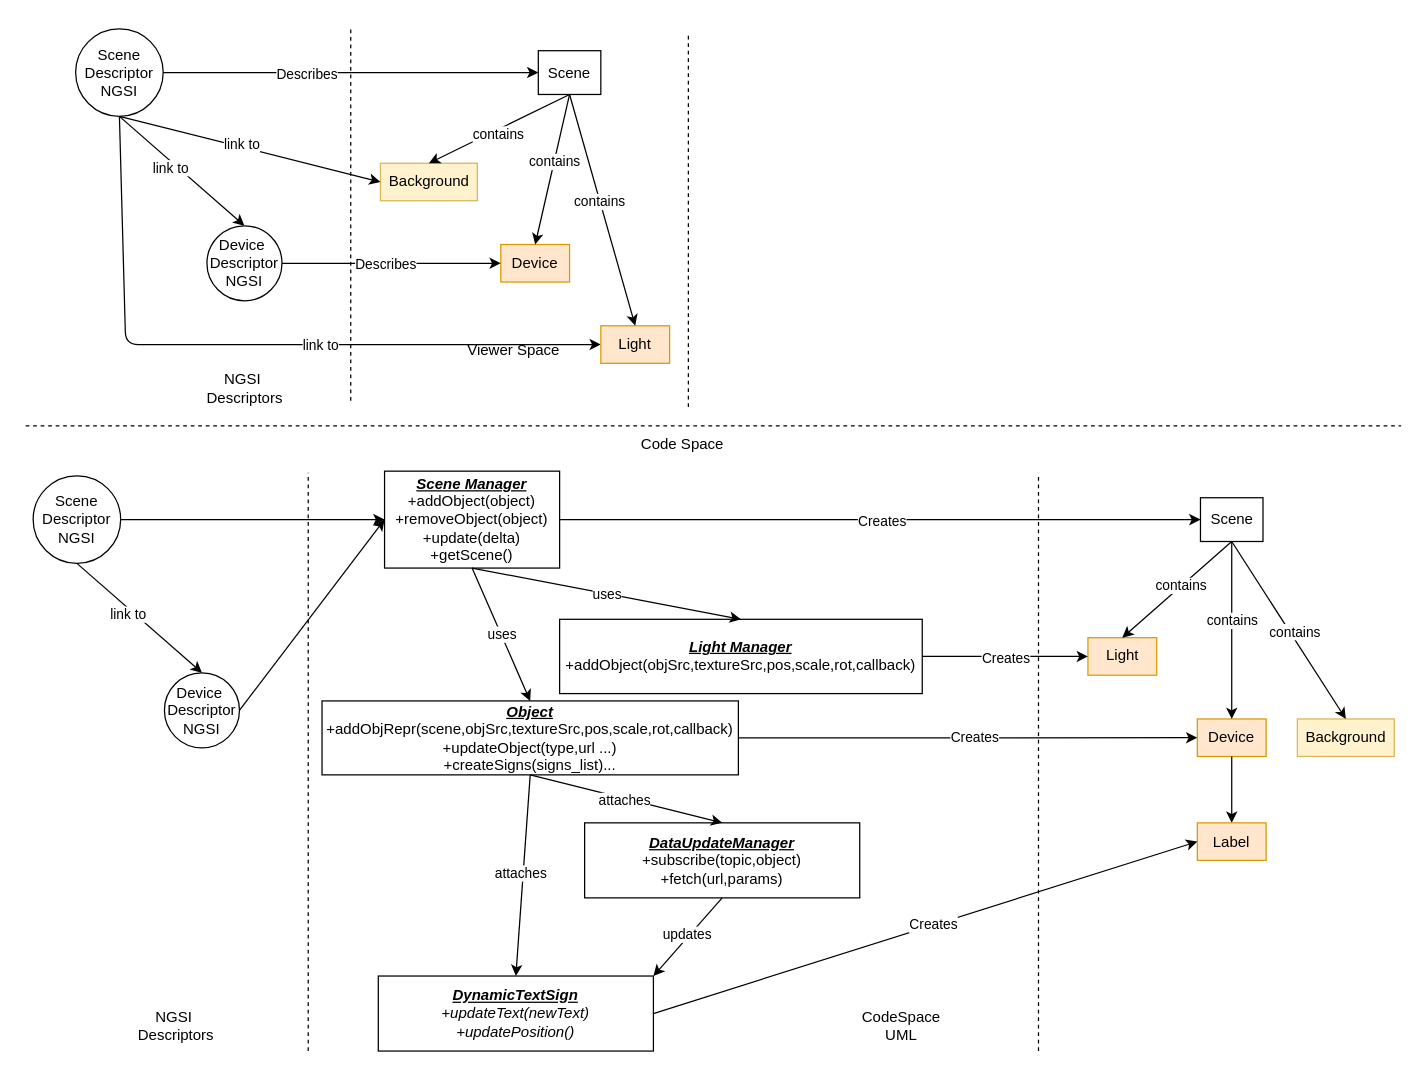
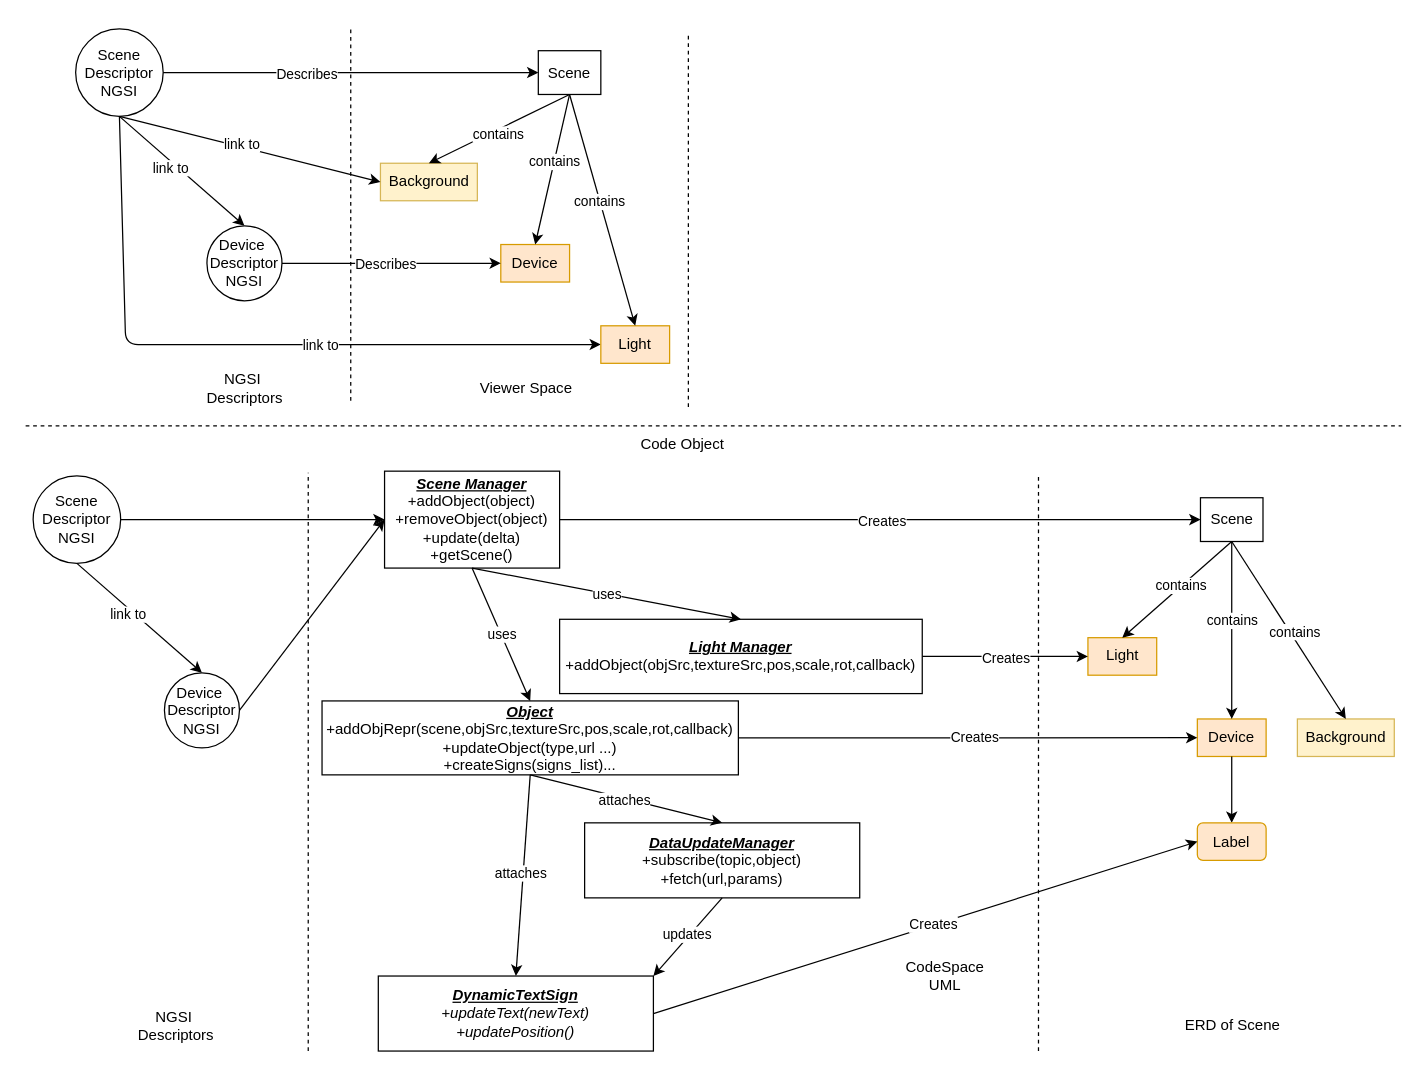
- <mxCell id="20" value="Viewer Space" style="text;html=1;align=center;verticalAlign=middle;resizable=0;points=[];autosize=1;strokeColor=none;fillColor=none;" parent="1" vertex="1"><mxGeometry x="360" y="265" width="100" height="30" as="geometry" /></mxCell>
+ <mxCell id="20" value="Viewer Space" style="text;html=1;align=center;verticalAlign=middle;resizable=0;points=[];autosize=1;strokeColor=none;fillColor=none;" parent="1" vertex="1"><mxGeometry x="370" y="295" width="100" height="30" as="geometry" /></mxCell>
- <mxCell id="28" value="Code Space" style="text;html=1;align=center;verticalAlign=middle;resizable=0;points=[];autosize=1;strokeColor=none;fillColor=none;" parent="1" vertex="1"><mxGeometry x="500" y="340" width="90" height="30" as="geometry" /></mxCell>
+ <mxCell id="28" value="Code Object" style="text;html=1;align=center;verticalAlign=middle;resizable=0;points=[];autosize=1;strokeColor=none;fillColor=none;" parent="1" vertex="1"><mxGeometry x="500" y="340" width="90" height="30" as="geometry" /></mxCell>
- <mxCell id="65" value="Label" style="rounded=0;whiteSpace=wrap;html=1;fillColor=#ffe6cc;strokeColor=#d79b00;" parent="1" vertex="1"><mxGeometry x="957.04" y="657.5" width="55" height="30" as="geometry" /></mxCell>
+ <mxCell id="65" value="Label" style="whiteSpace=wrap;html=1;fillColor=#ffe6cc;strokeColor=#d79b00;rounded=1;" parent="1" vertex="1"><mxGeometry x="957.04" y="657.5" width="55" height="30" as="geometry" /></mxCell>
- <mxCell id="74" value="CodeSpace&lt;br&gt;UML" style="text;html=1;align=center;verticalAlign=middle;resizable=0;points=[];autosize=1;strokeColor=none;fillColor=none;" parent="1" vertex="1"><mxGeometry x="675" y="800" width="90" height="40" as="geometry" /></mxCell>
+ <mxCell id="74" value="CodeSpace&lt;br&gt;UML" style="text;html=1;align=center;verticalAlign=middle;resizable=0;points=[];autosize=1;strokeColor=none;fillColor=none;" parent="1" vertex="1"><mxGeometry x="710" y="760" width="90" height="40" as="geometry" /></mxCell>
+ <mxCell id="75" value="ERD of Scene" style="text;html=1;align=center;verticalAlign=middle;resizable=0;points=[];autosize=1;strokeColor=none;fillColor=none;" parent="1" vertex="1"><mxGeometry x="935" y="805" width="100" height="30" as="geometry" /></mxCell>
